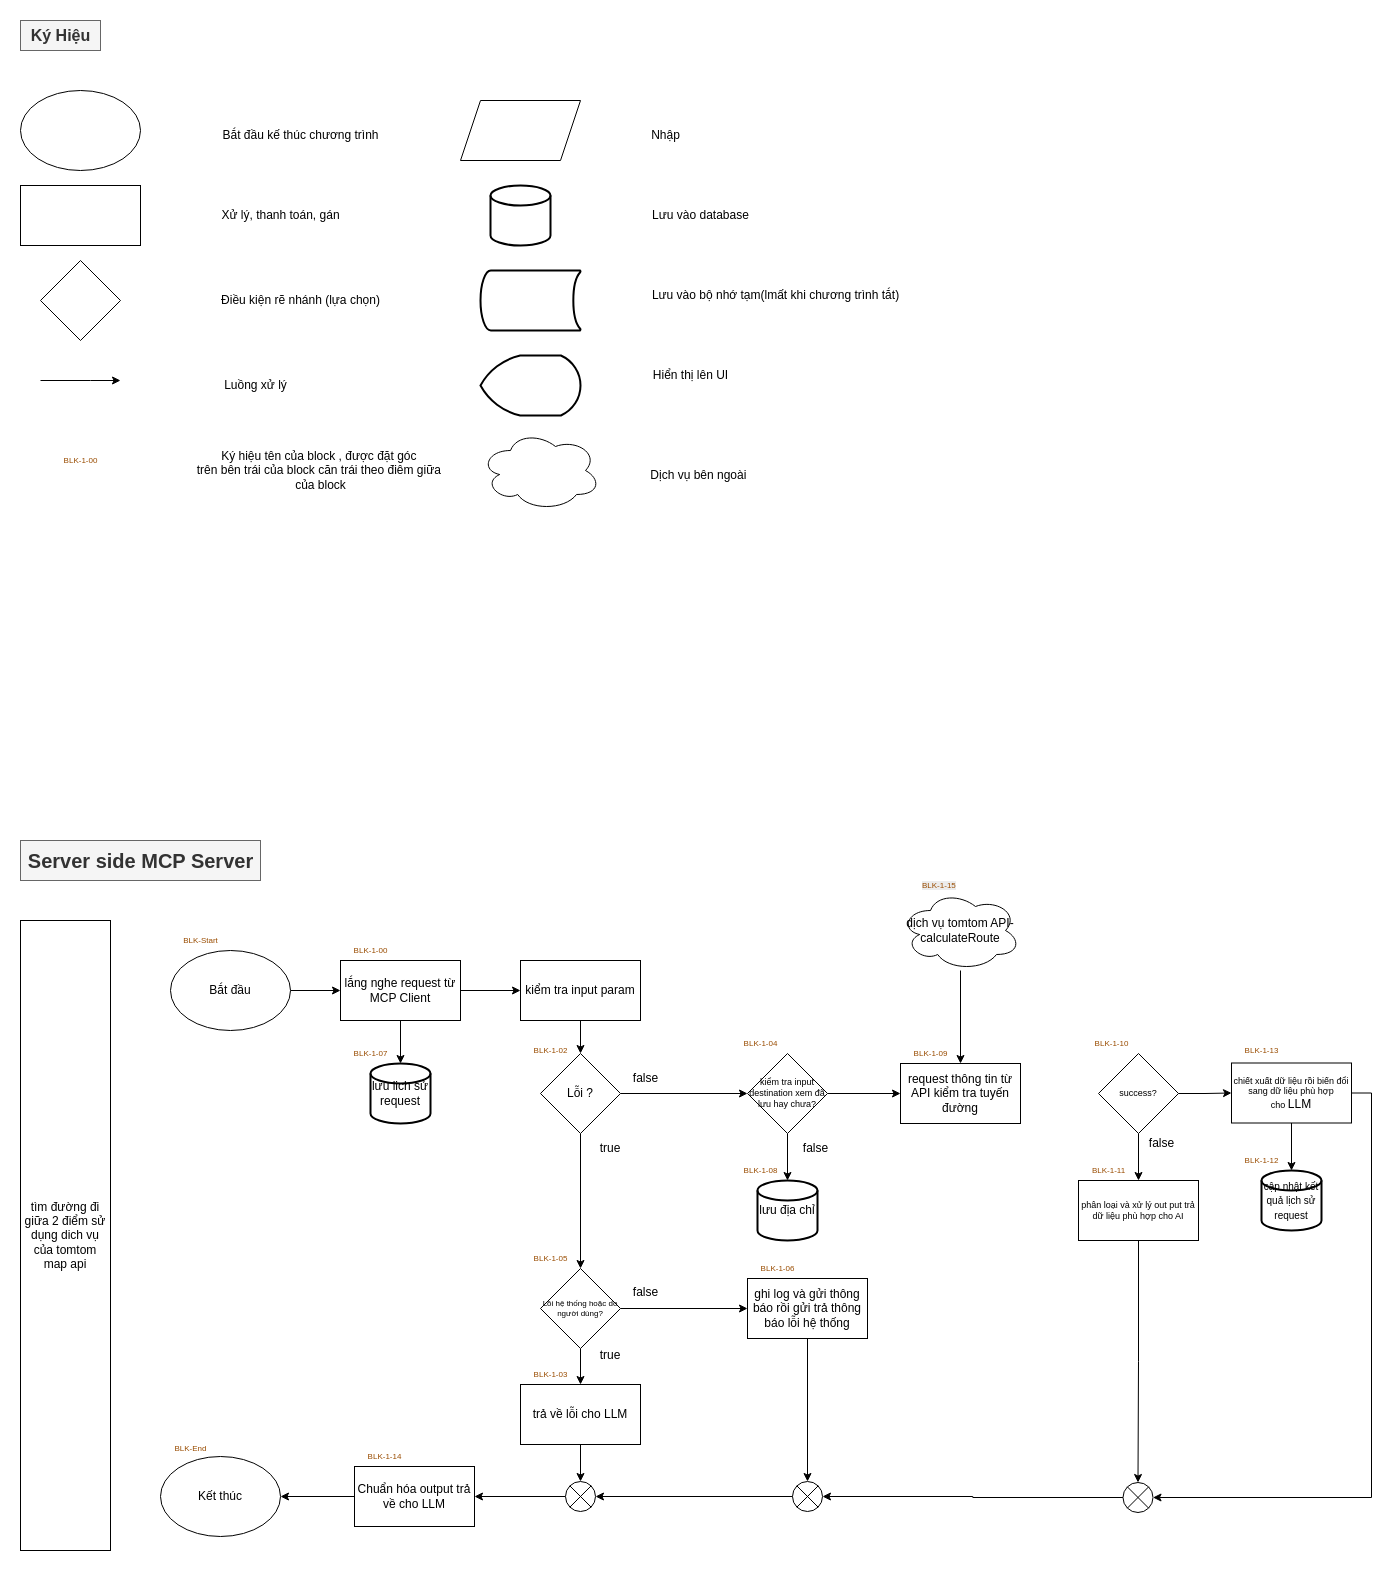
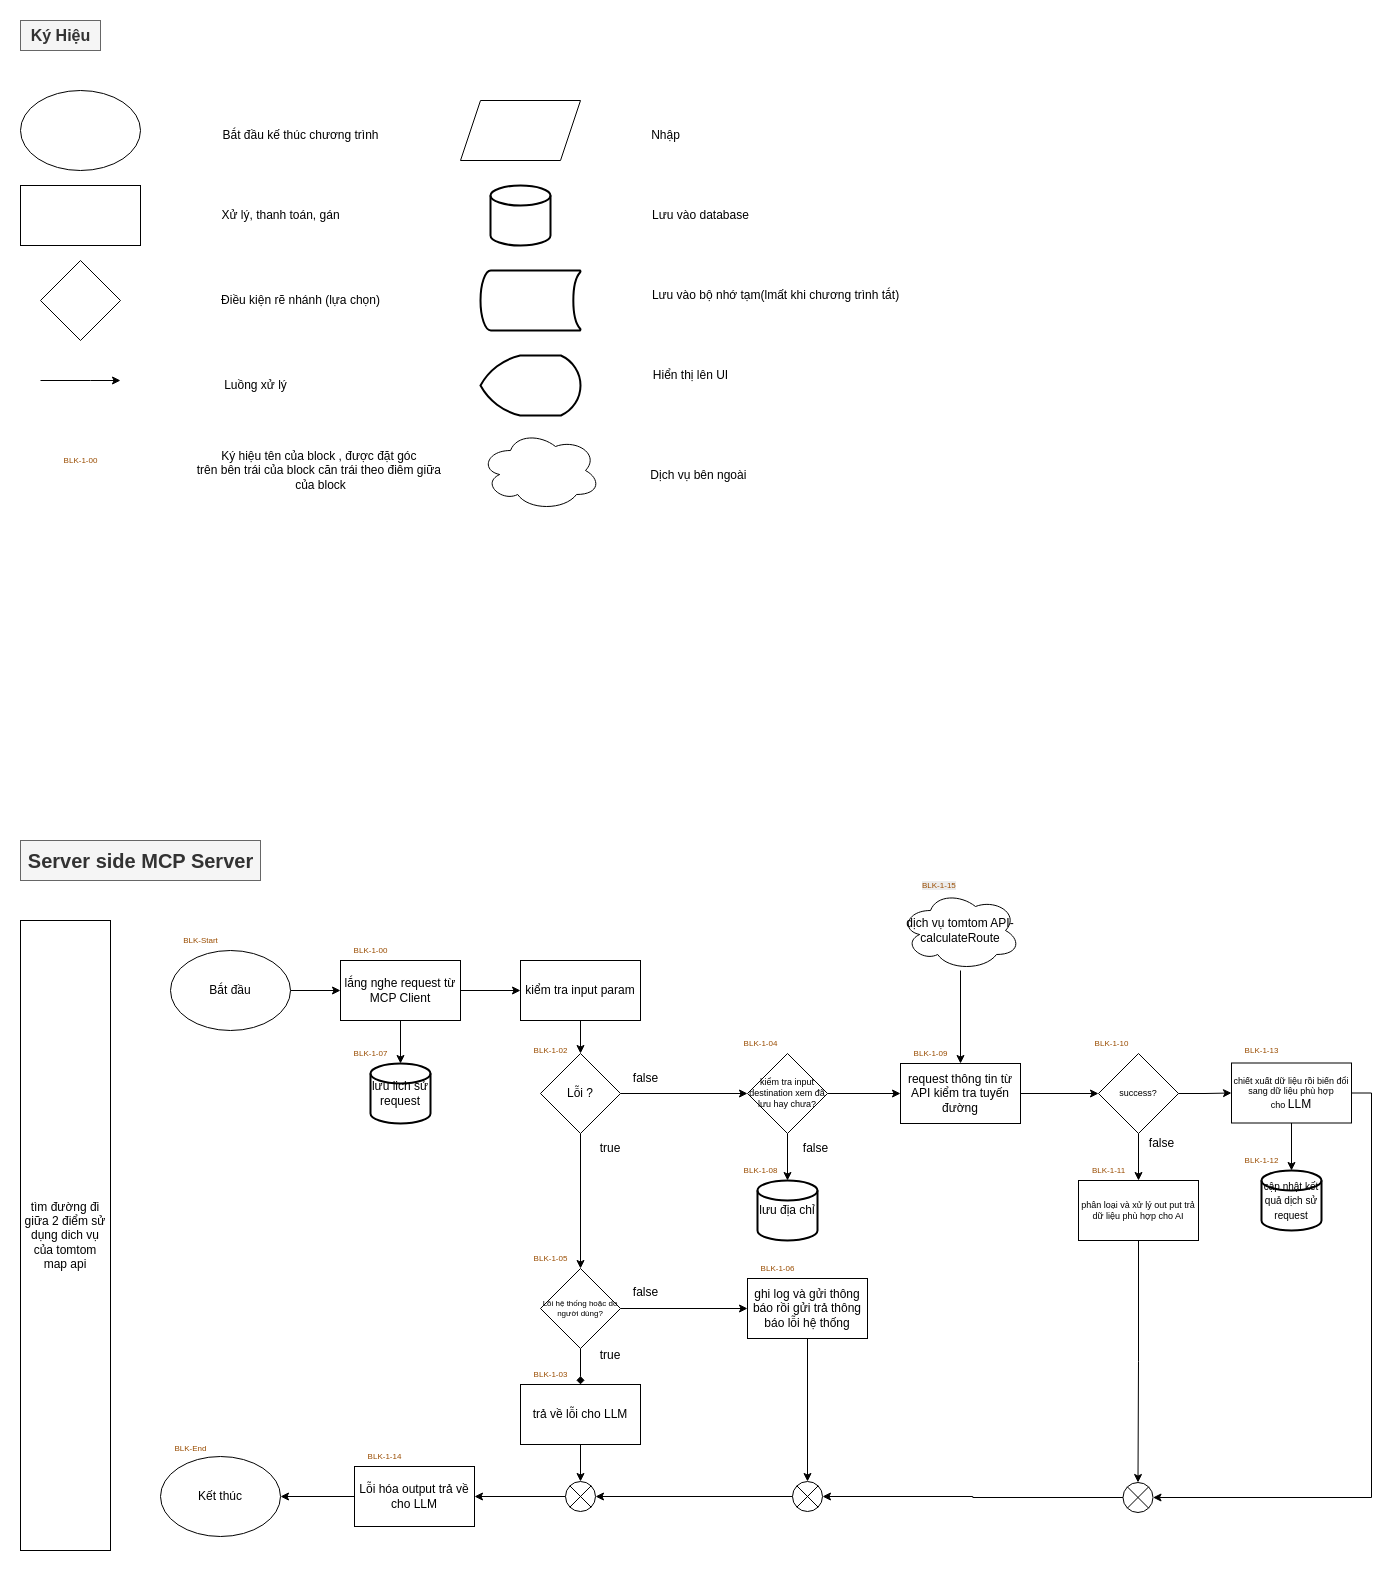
+ <mxCell id="103" style="edgeStyle=orthogonalEdgeStyle;rounded=0;orthogonalLoop=1;jettySize=auto;html=1;entryX=0;entryY=0.5;entryDx=0;entryDy=0;" edge="1" parent="1" source="68" target="72"><mxGeometry relative="1" as="geometry" /></mxCell>
- <mxCell id="81" value="&lt;font style=&quot;font-size: 10px;&quot;&gt;cập nhật kết quả lịch sử request&lt;/font&gt;" style="strokeWidth=2;html=1;shape=mxgraph.flowchart.database;whiteSpace=wrap;" parent="1" vertex="1"><mxGeometry x="1261" y="1170" width="60" height="60" as="geometry" /></mxCell>
+ <mxCell id="81" value="&lt;font style=&quot;font-size: 10px;&quot;&gt;cập nhật kết quả dịch sử request&lt;/font&gt;" style="strokeWidth=2;html=1;shape=mxgraph.flowchart.database;whiteSpace=wrap;" parent="1" vertex="1"><mxGeometry x="1261" y="1170" width="60" height="60" as="geometry" /></mxCell>
- <mxCell id="31" value="" style="edgeStyle=orthogonalEdgeStyle;rounded=0;orthogonalLoop=1;jettySize=auto;html=1;" parent="1" source="33" target="56" edge="1"><mxGeometry relative="1" as="geometry" /></mxCell>
+ <mxCell id="31" value="" style="edgeStyle=orthogonalEdgeStyle;rounded=0;orthogonalLoop=1;jettySize=auto;html=1;endArrow=diamond;" parent="1" source="33" target="56" edge="1"><mxGeometry relative="1" as="geometry" /></mxCell>
- <mxCell id="94" value="Chuẩn hóa output trả về cho LLM" style="rounded=0;whiteSpace=wrap;html=1;" parent="93" vertex="1"><mxGeometry y="20" width="120" height="60" as="geometry" /></mxCell>
+ <mxCell id="94" value="Lỗi hóa output trả về cho LLM" style="rounded=0;whiteSpace=wrap;html=1;" parent="93" vertex="1"><mxGeometry y="20" width="120" height="60" as="geometry" /></mxCell>
